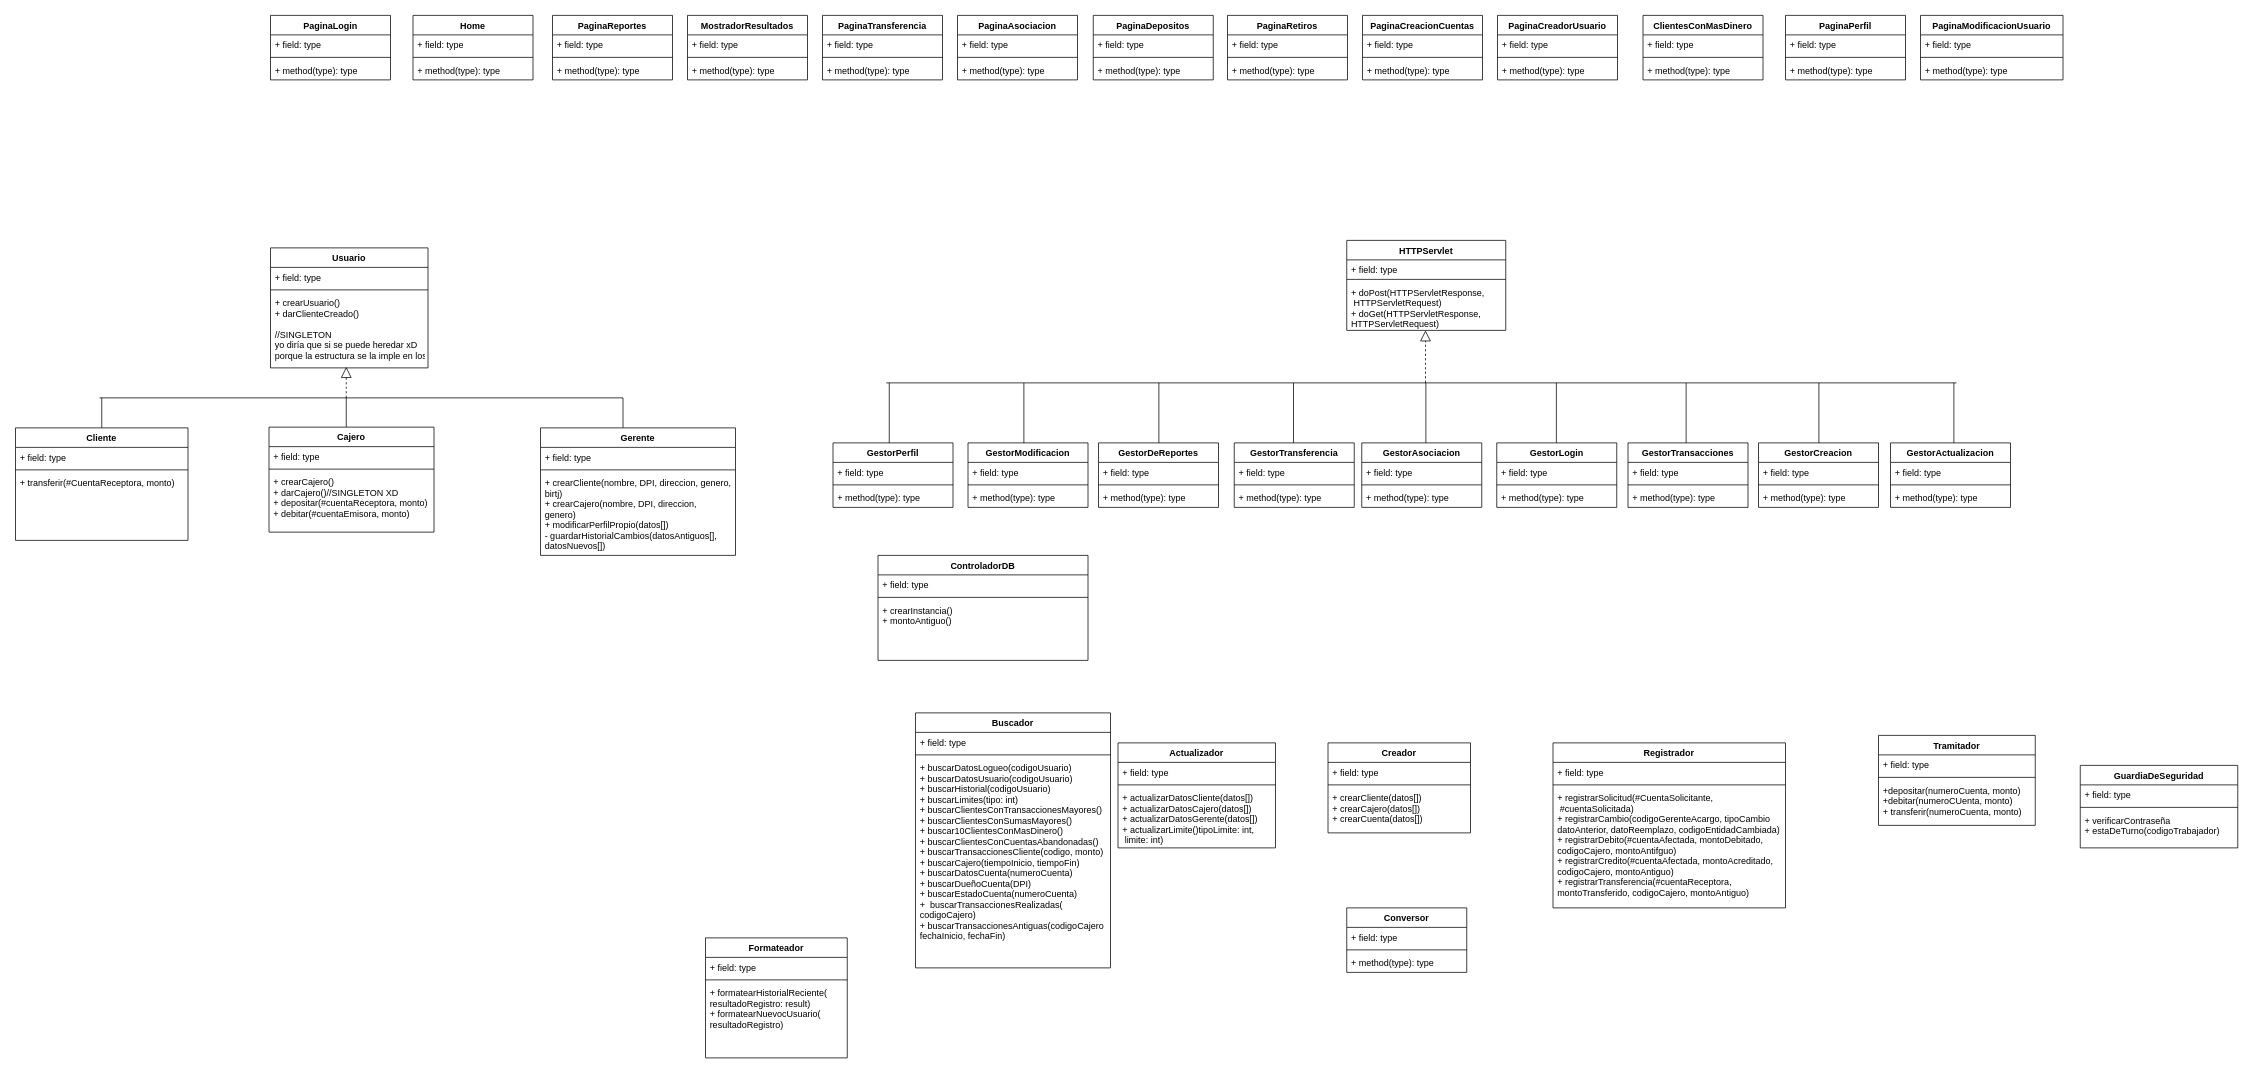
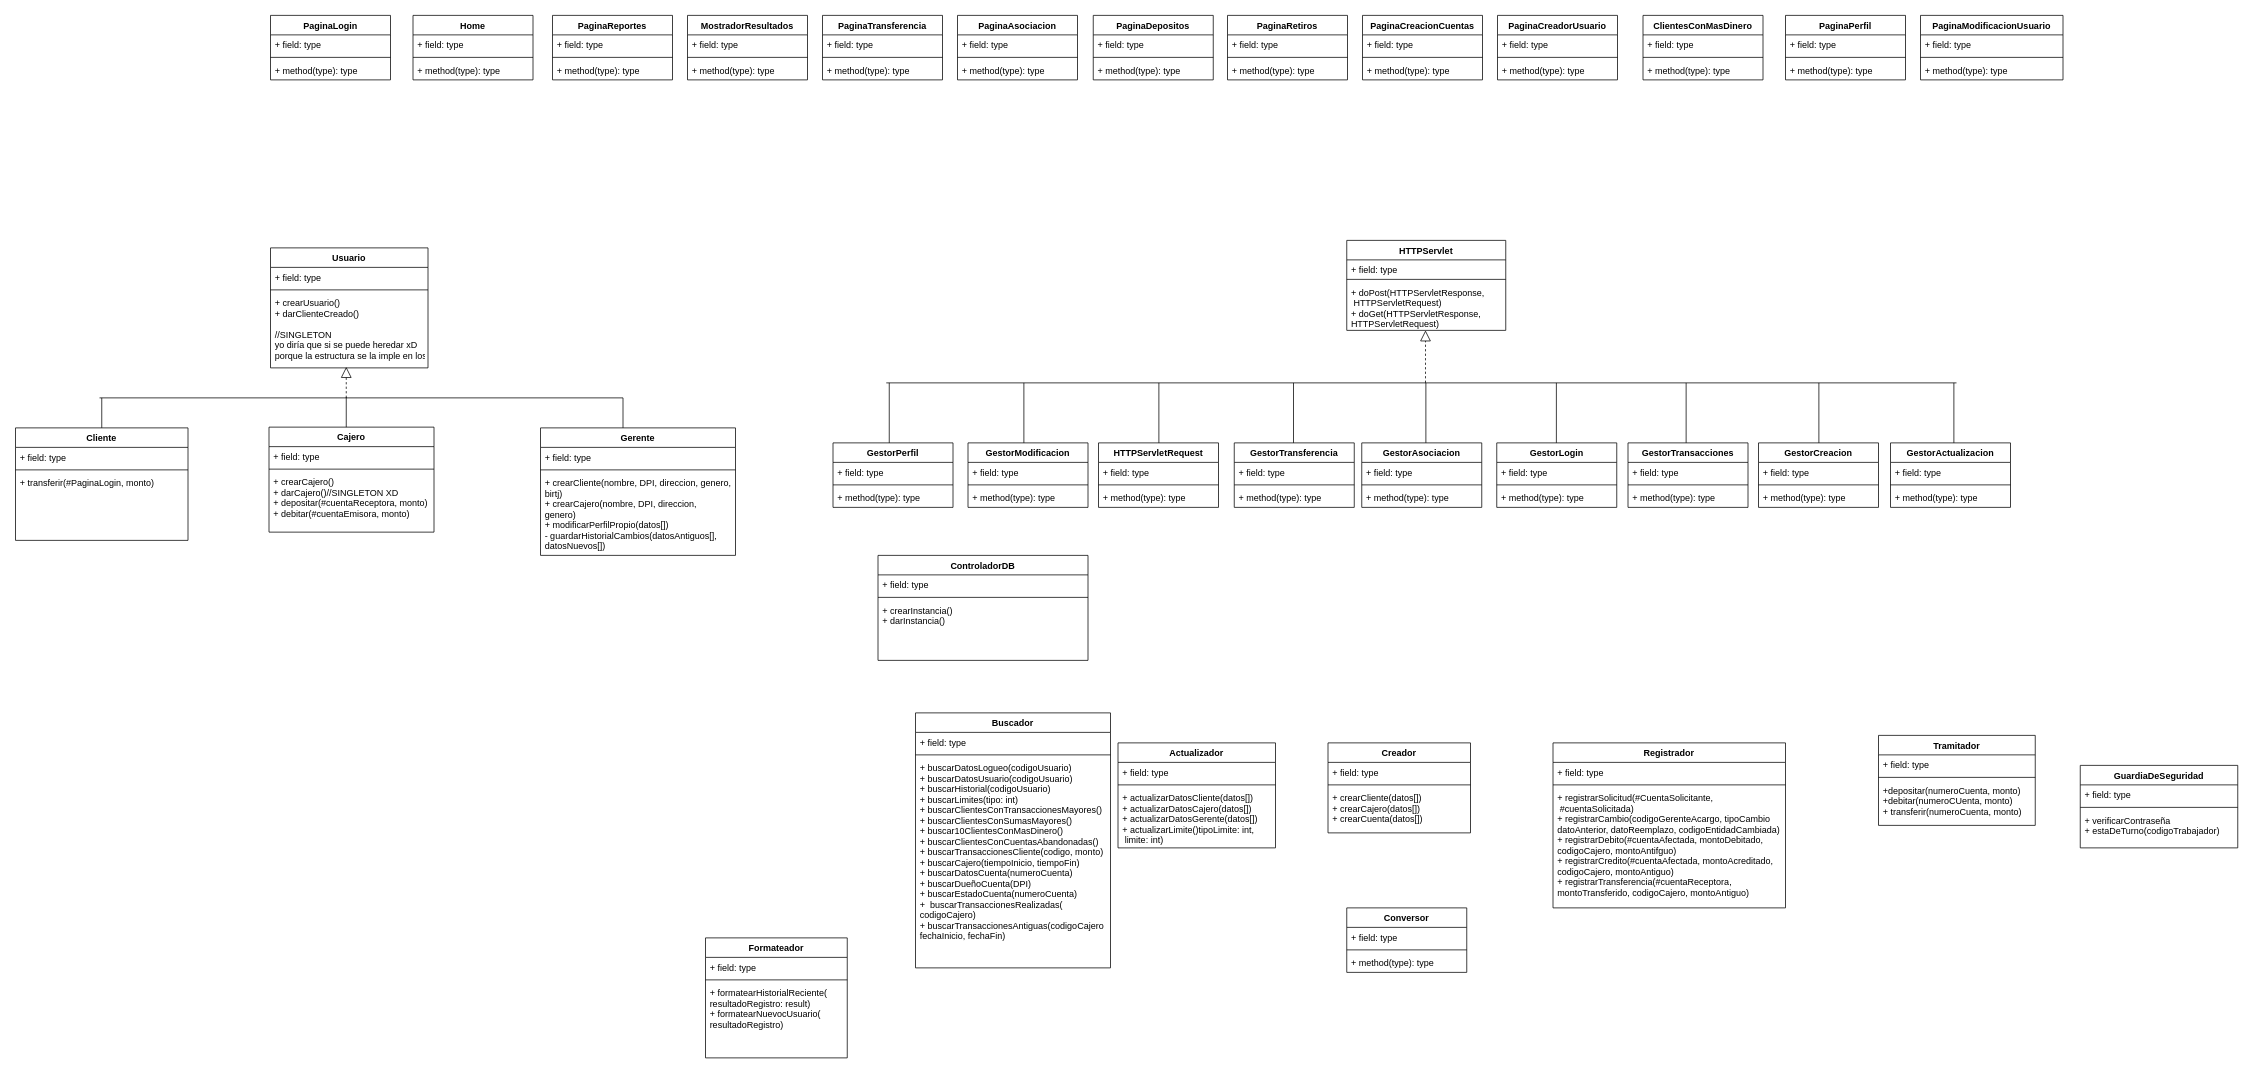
- <mxCell id="30" value="GestorDeReportes" style="swimlane;fontStyle=1;align=center;verticalAlign=top;childLayout=stackLayout;horizontal=1;startSize=26;horizontalStack=0;resizeParent=1;resizeParentMax=0;resizeLast=0;collapsible=1;marginBottom=0;" parent="1" vertex="1"><mxGeometry x="1464" y="590" width="160" height="86" as="geometry" /></mxCell>
+ <mxCell id="30" value="HTTPServletRequest" style="swimlane;fontStyle=1;align=center;verticalAlign=top;childLayout=stackLayout;horizontal=1;startSize=26;horizontalStack=0;resizeParent=1;resizeParentMax=0;resizeLast=0;collapsible=1;marginBottom=0;" parent="1" vertex="1"><mxGeometry x="1464" y="590" width="160" height="86" as="geometry" /></mxCell>
- <mxCell id="5" value="+ transferir(#CuentaReceptora, monto)&#10;&#10;" style="text;strokeColor=none;fillColor=none;align=left;verticalAlign=top;spacingLeft=4;spacingRight=4;overflow=hidden;rotatable=0;points=[[0,0.5],[1,0.5]];portConstraint=eastwest;" parent="2" vertex="1"><mxGeometry y="60" width="230" height="90" as="geometry" /></mxCell>
+ <mxCell id="5" value="+ transferir(#PaginaLogin, monto)&#10;&#10;" style="text;strokeColor=none;fillColor=none;align=left;verticalAlign=top;spacingLeft=4;spacingRight=4;overflow=hidden;rotatable=0;points=[[0,0.5],[1,0.5]];portConstraint=eastwest;" parent="2" vertex="1"><mxGeometry y="60" width="230" height="90" as="geometry" /></mxCell>
- <mxCell id="145" value="+ crearInstancia()&#10;+ montoAntiguo()" style="text;strokeColor=none;fillColor=none;align=left;verticalAlign=top;spacingLeft=4;spacingRight=4;overflow=hidden;rotatable=0;points=[[0,0.5],[1,0.5]];portConstraint=eastwest;" parent="142" vertex="1"><mxGeometry y="60" width="280" height="80" as="geometry" /></mxCell>
+ <mxCell id="145" value="+ crearInstancia()&#10;+ darInstancia()" style="text;strokeColor=none;fillColor=none;align=left;verticalAlign=top;spacingLeft=4;spacingRight=4;overflow=hidden;rotatable=0;points=[[0,0.5],[1,0.5]];portConstraint=eastwest;" parent="142" vertex="1"><mxGeometry y="60" width="280" height="80" as="geometry" /></mxCell>
